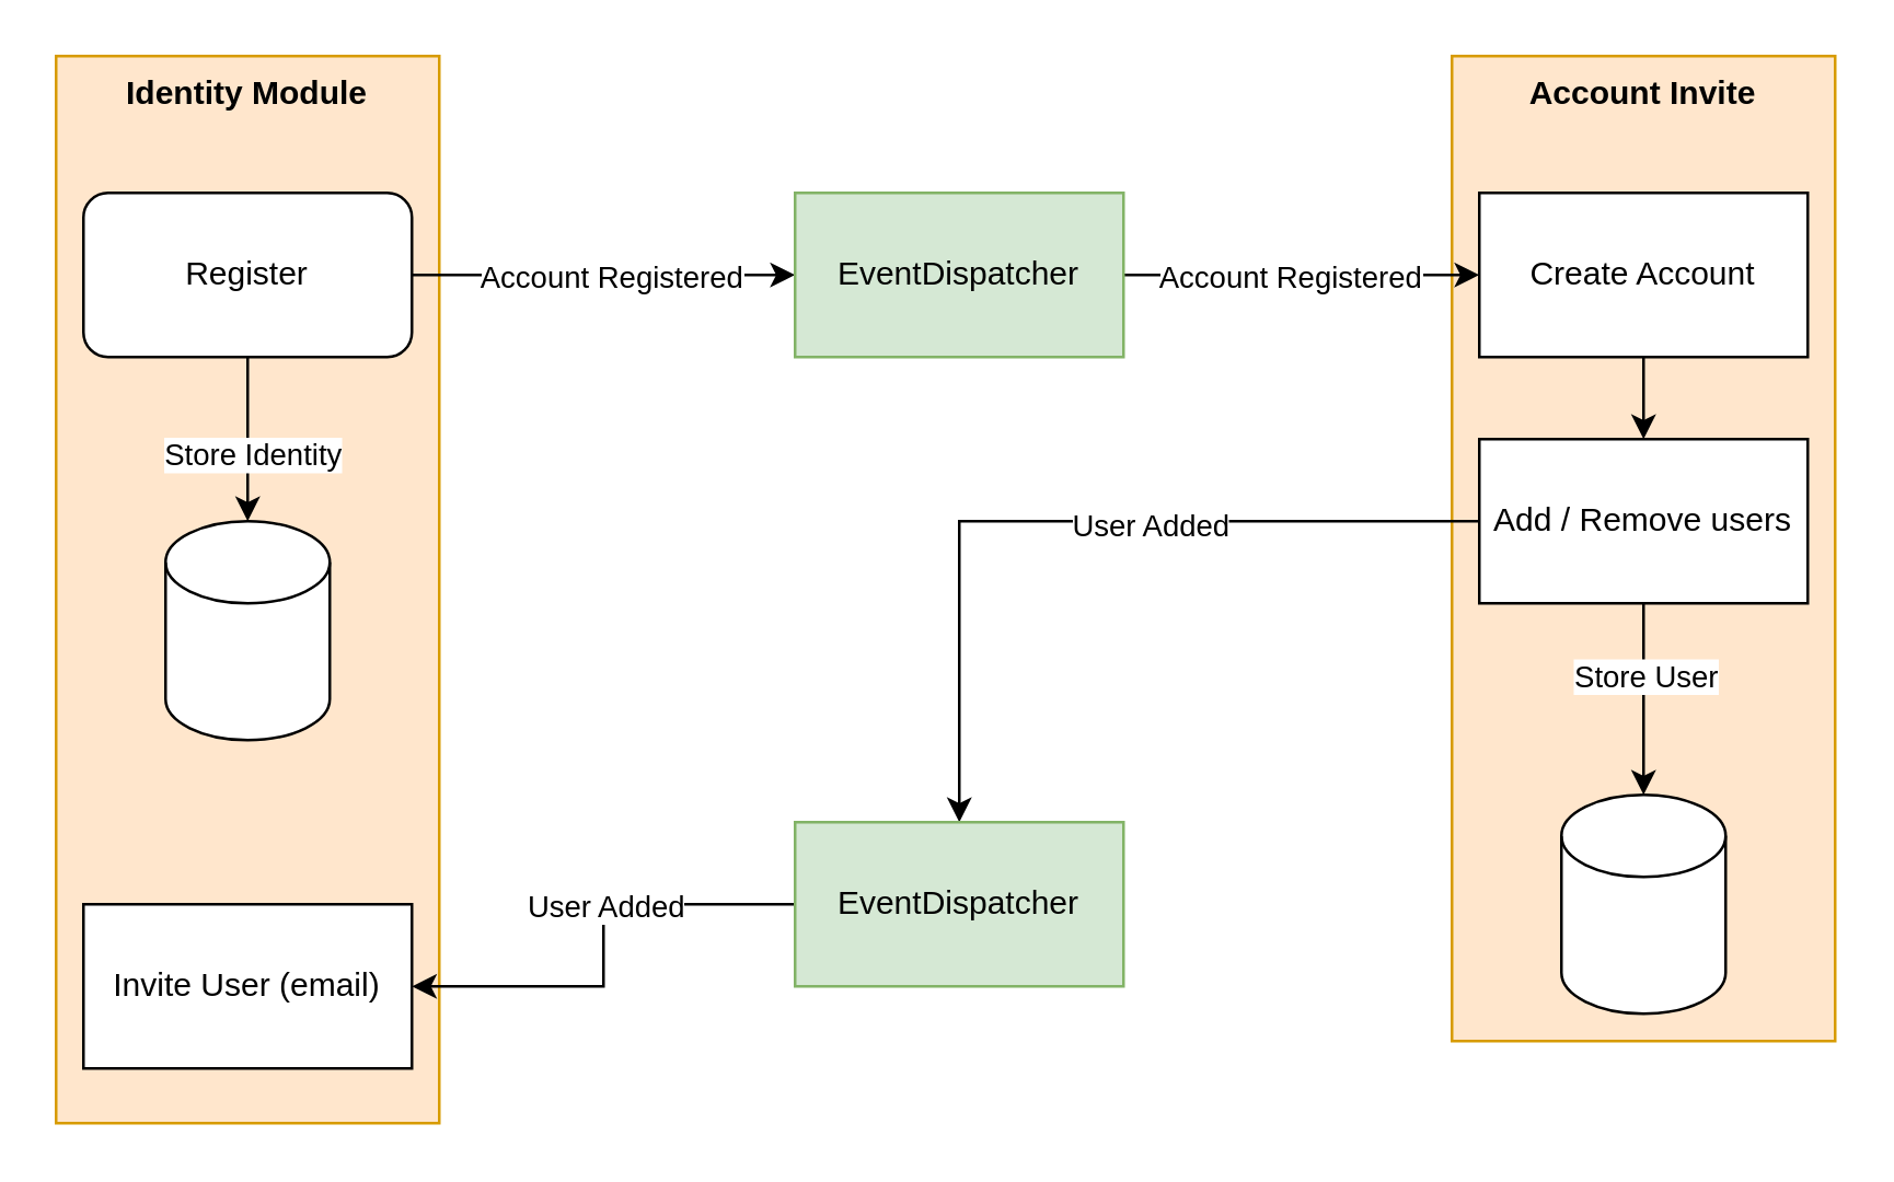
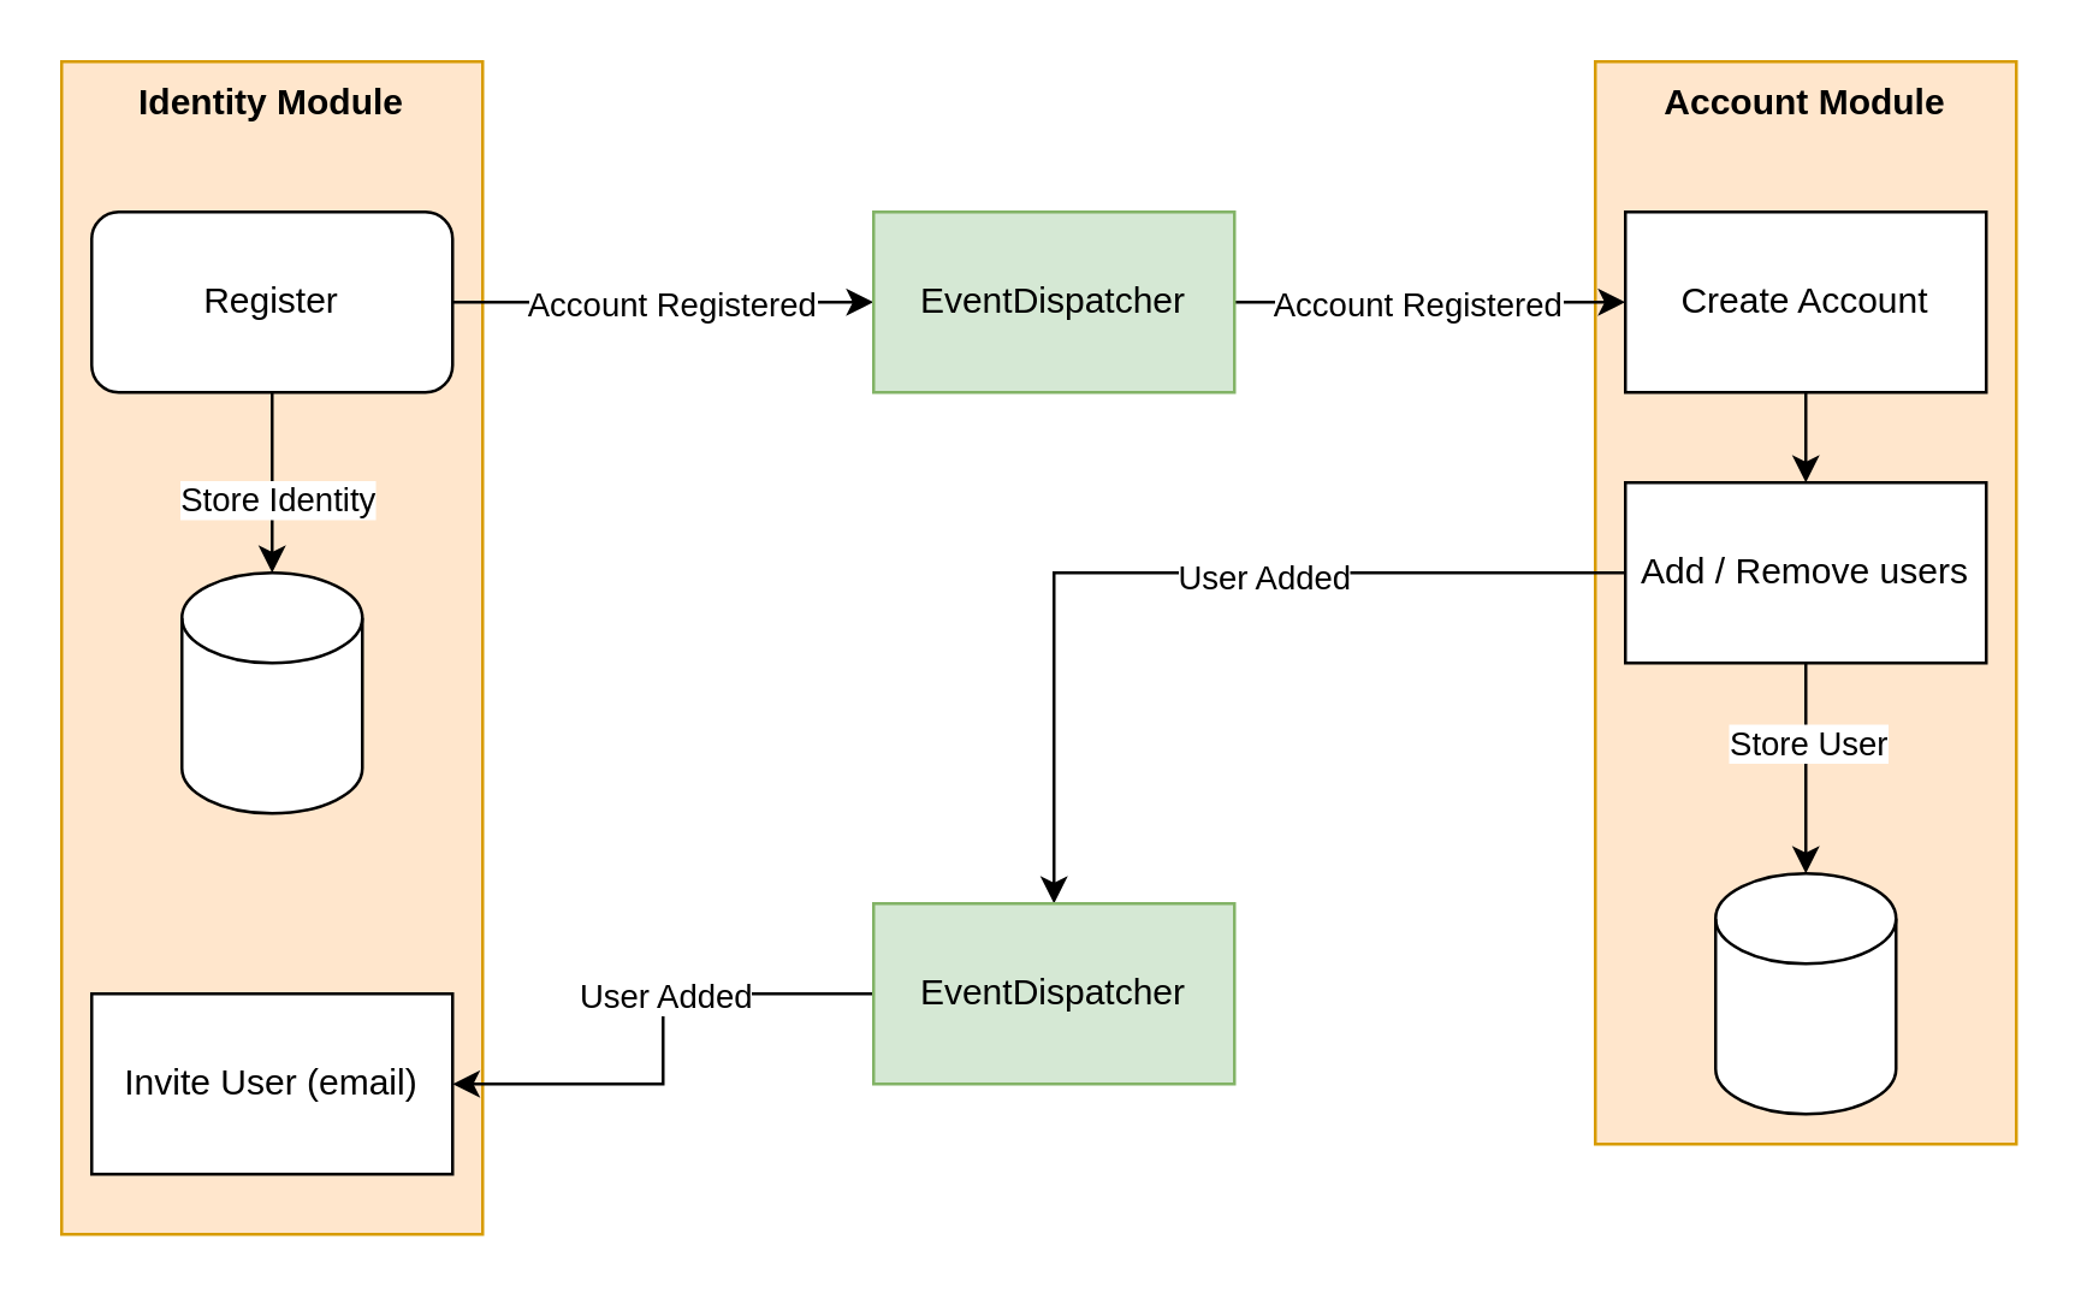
- <mxCell id="2" value="Account Invite" style="rounded=0;whiteSpace=wrap;html=1;verticalAlign=top;fillColor=#ffe6cc;strokeColor=#d79b00;fontStyle=1" parent="1" vertex="1"><mxGeometry x="530" y="20" width="140" height="360" as="geometry" /></mxCell>
+ <mxCell id="2" value="Account Module" style="rounded=0;whiteSpace=wrap;html=1;verticalAlign=top;fillColor=#ffe6cc;strokeColor=#d79b00;fontStyle=1" parent="1" vertex="1"><mxGeometry x="530" y="20" width="140" height="360" as="geometry" /></mxCell>
